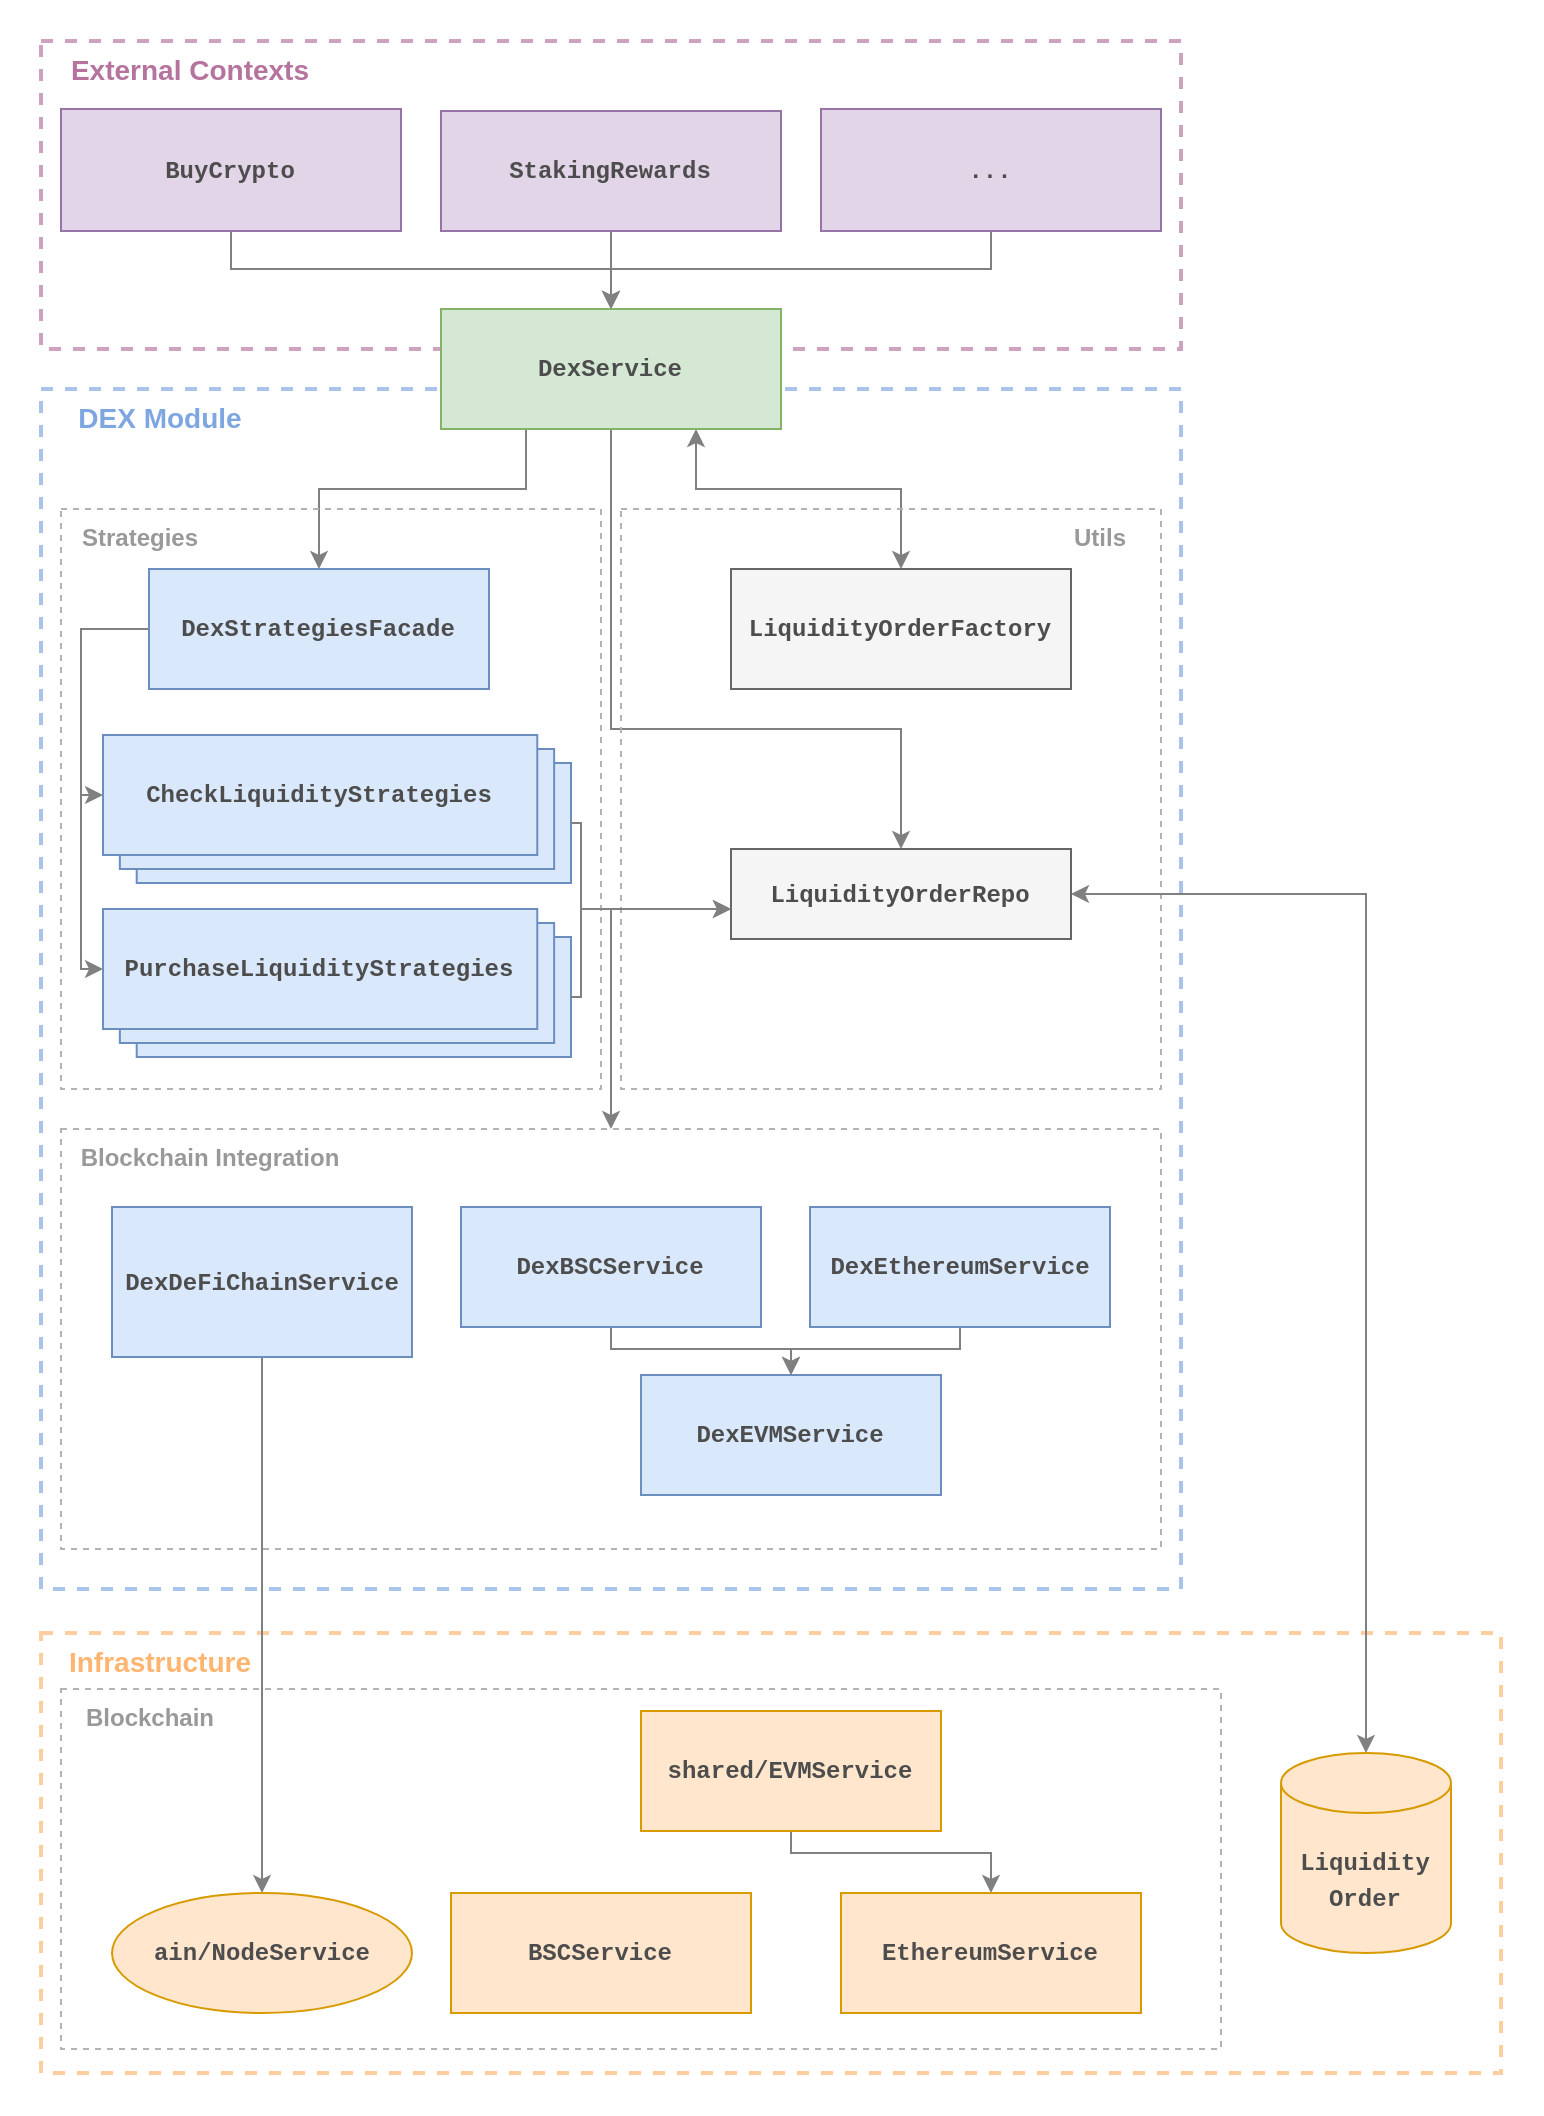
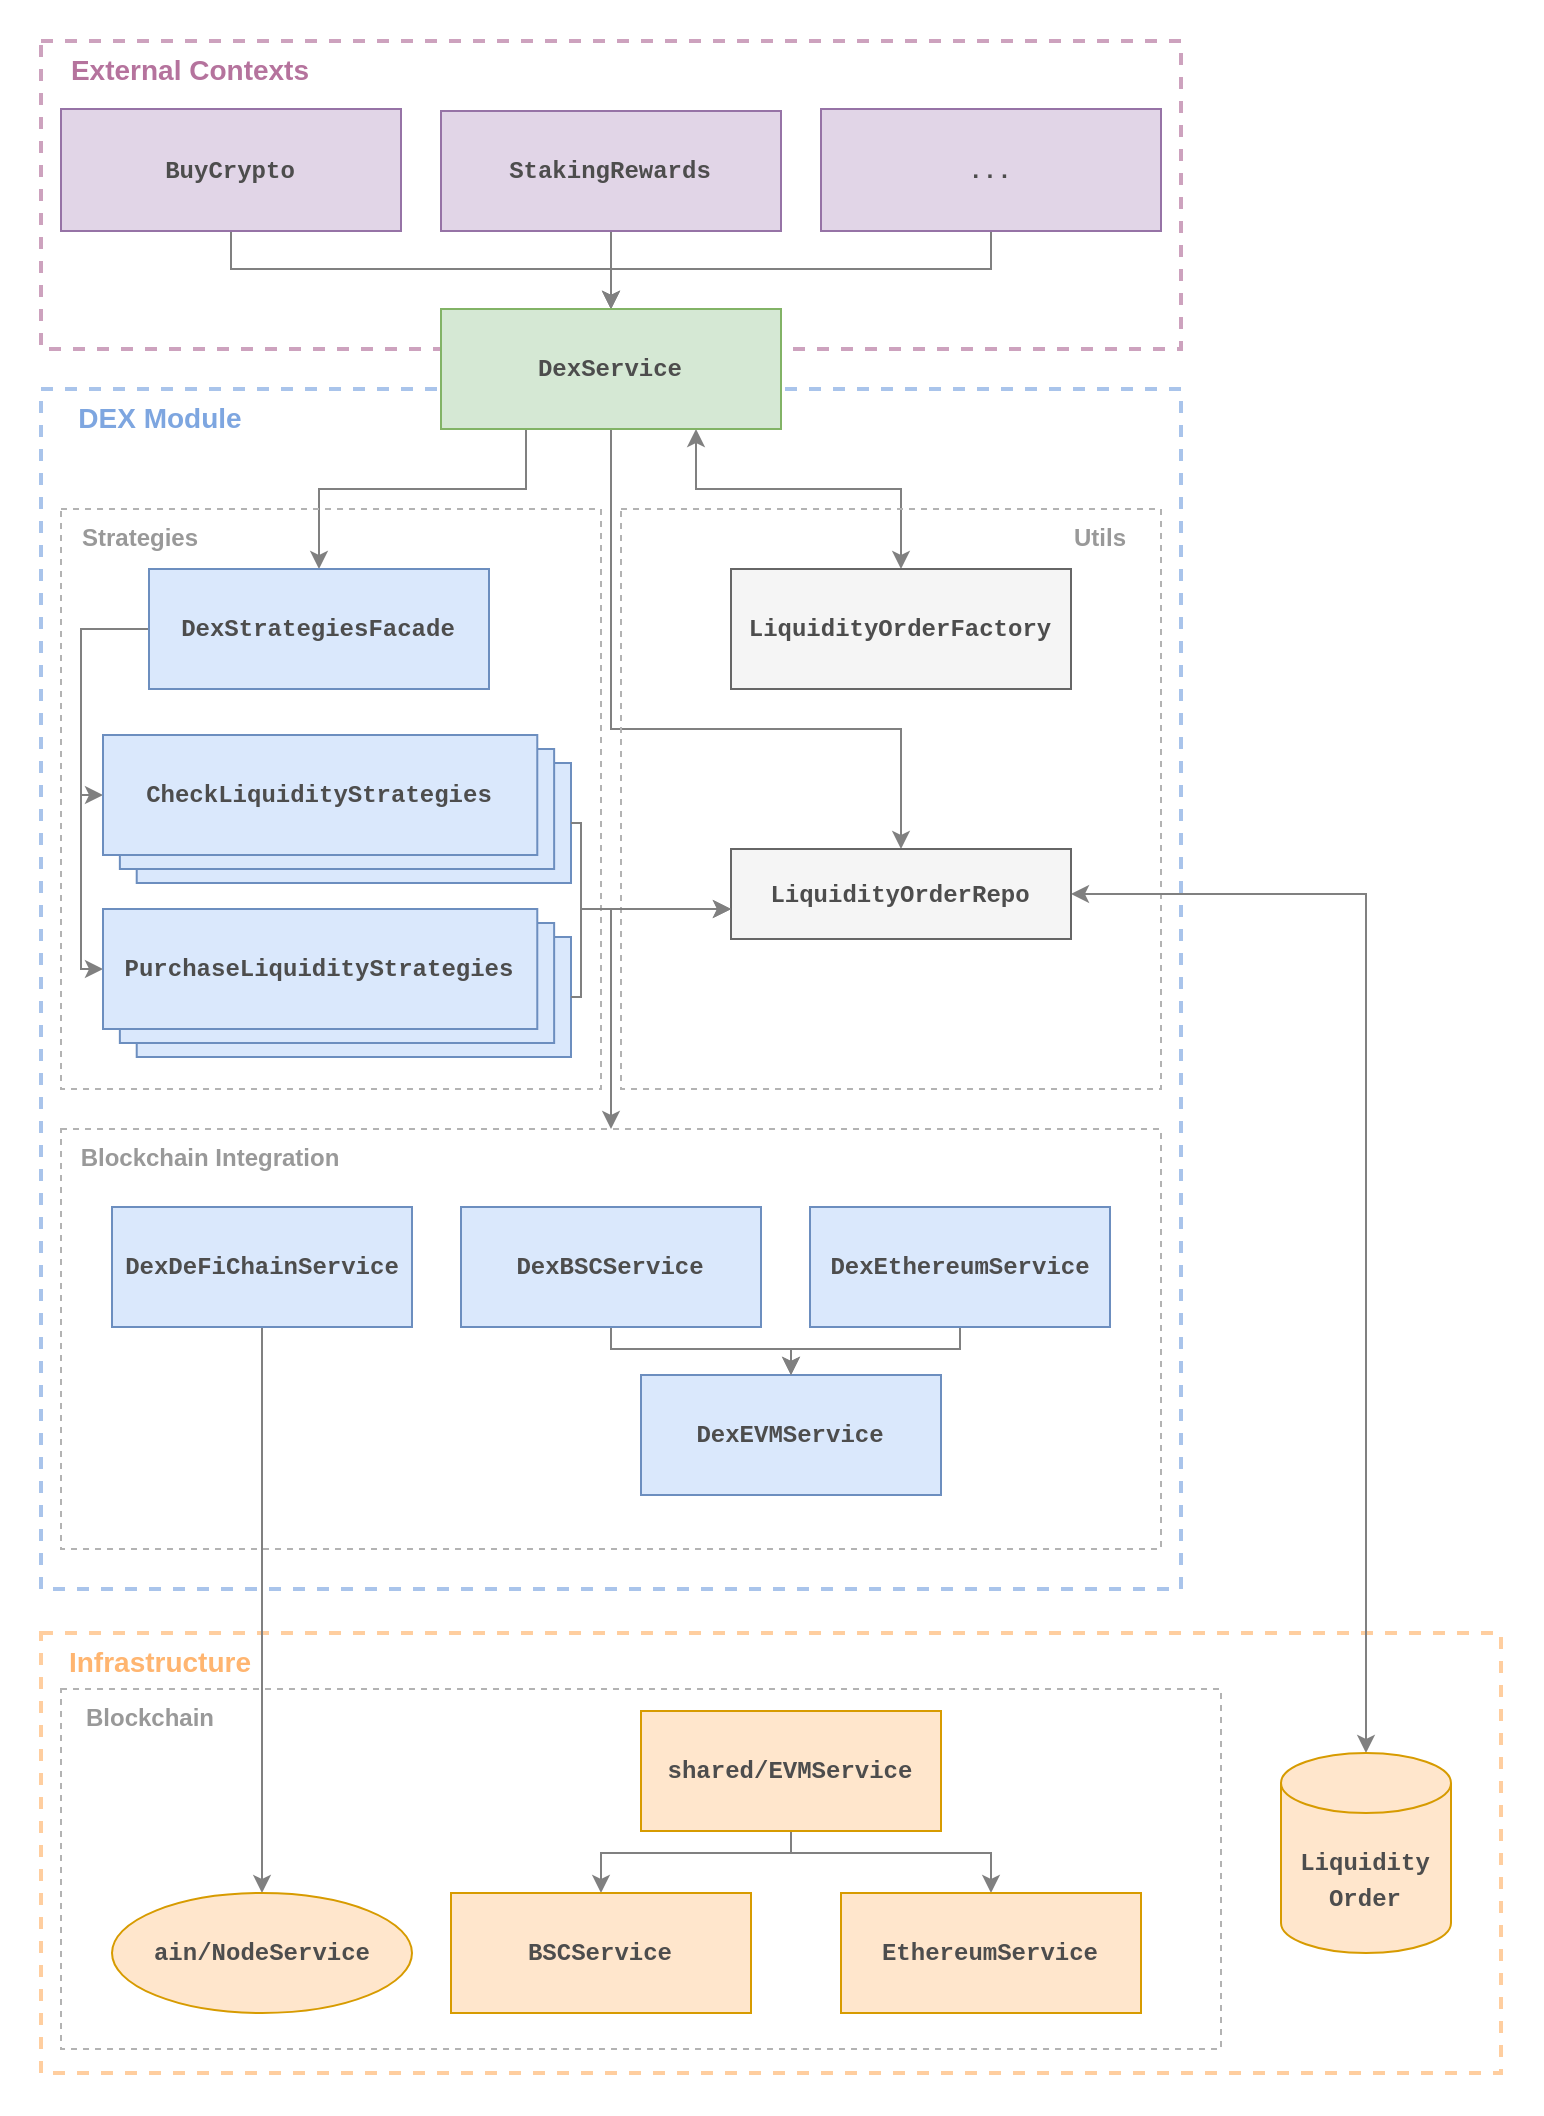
- <mxCell id="36" value="&lt;div style=&quot;font-family: Menlo, Monaco, &amp;quot;Courier New&amp;quot;, monospace; font-size: 12px; line-height: 18px;&quot;&gt;&lt;div style=&quot;line-height: 18px;&quot;&gt;&lt;font color=&quot;#4d4d4d&quot;&gt;&lt;b&gt;DexDeFiChainService&lt;/b&gt;&lt;/font&gt;&lt;/div&gt;&lt;/div&gt;" style="rounded=0;whiteSpace=wrap;html=1;fontSize=14;strokeWidth=1;fillColor=#dae8fc;strokeColor=#6c8ebf;flipH=0;flipV=1;" vertex="1" parent="1"><mxGeometry x="55.5" y="603" width="150" height="75" as="geometry" /></mxCell>
+ <mxCell id="36" value="&lt;div style=&quot;font-family: Menlo, Monaco, &amp;quot;Courier New&amp;quot;, monospace; font-size: 12px; line-height: 18px;&quot;&gt;&lt;div style=&quot;line-height: 18px;&quot;&gt;&lt;font color=&quot;#4d4d4d&quot;&gt;&lt;b&gt;DexDeFiChainService&lt;/b&gt;&lt;/font&gt;&lt;/div&gt;&lt;/div&gt;" style="rounded=0;whiteSpace=wrap;html=1;fontSize=14;strokeWidth=1;fillColor=#dae8fc;strokeColor=#6c8ebf;flipH=0;flipV=1;" vertex="1" parent="1"><mxGeometry x="55.5" y="603" width="150" height="60" as="geometry" /></mxCell>
+ <mxCell id="49" style="edgeStyle=orthogonalEdgeStyle;rounded=0;orthogonalLoop=1;jettySize=auto;html=1;fontSize=14;fontColor=#4D4D4D;startArrow=none;startFill=0;strokeColor=#808080;" edge="1" parent="1" source="51" target="52"><mxGeometry relative="1" as="geometry"><Array as="points"><mxPoint x="395" y="926" /><mxPoint x="300" y="926" /></Array></mxGeometry></mxCell>
